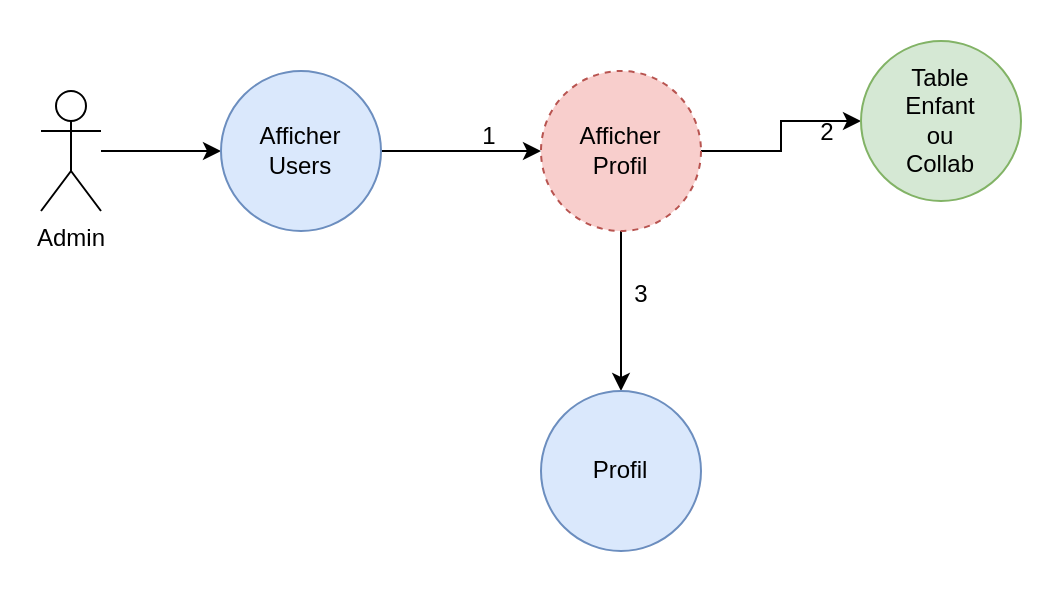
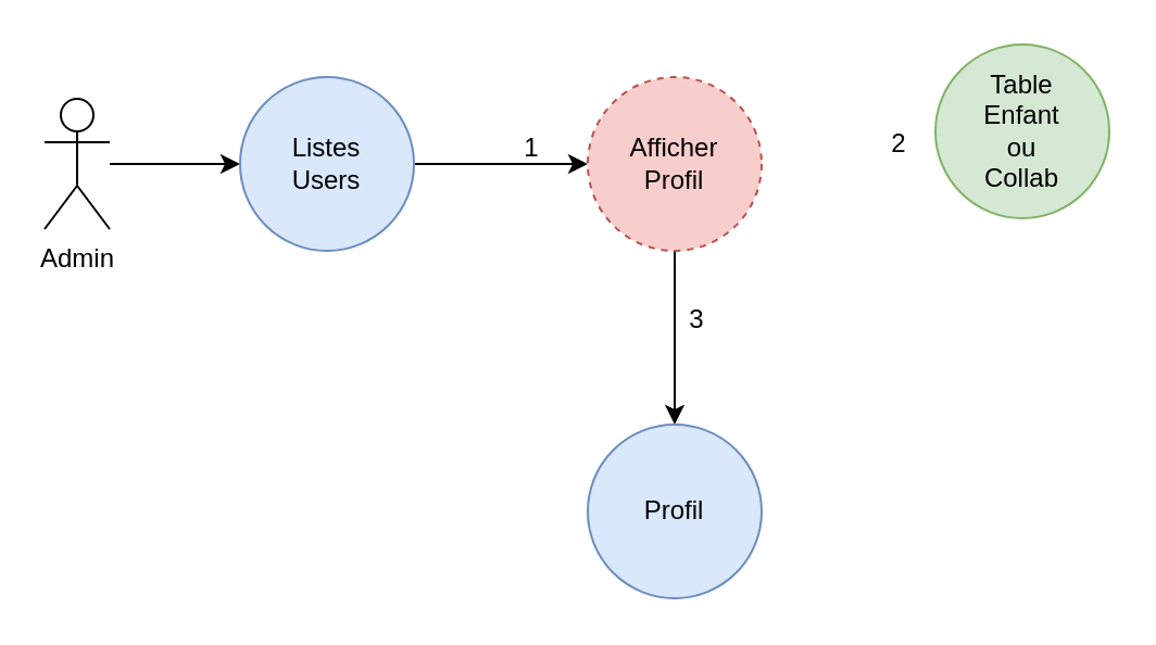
- <mxCell id="7" value="" style="edgeStyle=orthogonalEdgeStyle;rounded=0;orthogonalLoop=1;jettySize=auto;html=1;" edge="1" parent="1" source="8" target="9"><mxGeometry relative="1" as="geometry" /></mxCell>
- <mxCell id="5" value="Afficher&lt;br&gt;Users" style="ellipse;whiteSpace=wrap;html=1;fillColor=#dae8fc;strokeColor=#6c8ebf;" vertex="1" parent="1"><mxGeometry x="110" y="35" width="80" height="80" as="geometry" /></mxCell>
+ <mxCell id="5" value="Listes&lt;br&gt;Users" style="ellipse;whiteSpace=wrap;html=1;fillColor=#dae8fc;strokeColor=#6c8ebf;" vertex="1" parent="1"><mxGeometry x="110" y="35" width="80" height="80" as="geometry" /></mxCell>
